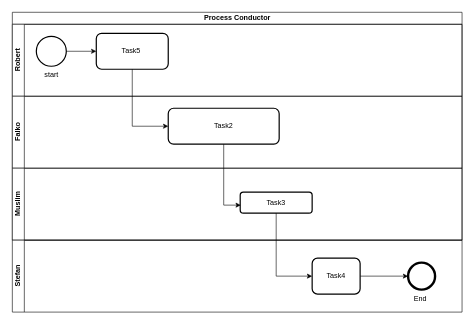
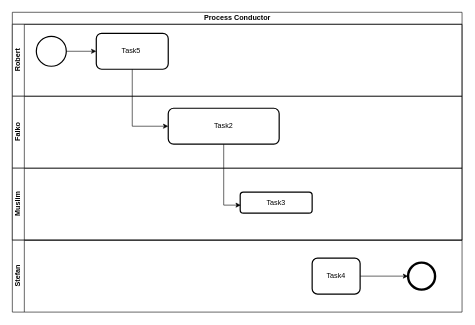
- <mxCell id="7" value="start&lt;br&gt;" style="text;html=1;align=center;verticalAlign=middle;resizable=0;points=[];autosize=1;strokeColor=none;fillColor=none;" vertex="1" parent="3"><mxGeometry x="40" y="70" width="50" height="30" as="geometry" /></mxCell>
- <mxCell id="19" style="edgeStyle=orthogonalEdgeStyle;rounded=0;orthogonalLoop=1;jettySize=auto;html=1;exitX=0.5;exitY=1;exitDx=0;exitDy=0;entryX=0;entryY=0.5;entryDx=0;entryDy=0;" edge="1" parent="1" source="11" target="16"><mxGeometry relative="1" as="geometry" /></mxCell>
- <mxCell id="18" value="End&lt;br&gt;" style="text;html=1;align=center;verticalAlign=middle;resizable=0;points=[];autosize=1;strokeColor=none;fillColor=none;" vertex="1" parent="14"><mxGeometry x="660" y="82.5" width="40" height="30" as="geometry" /></mxCell>
